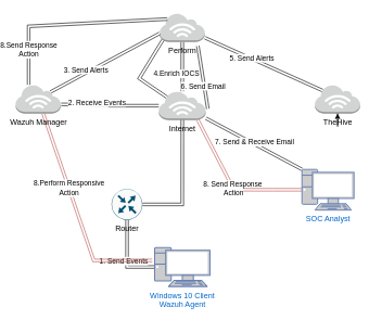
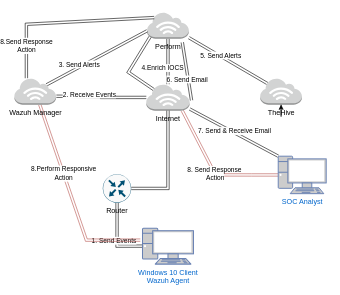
- <mxCell id="18" value="TheHive" style="outlineConnect=0;dashed=0;verticalLabelPosition=bottom;verticalAlign=top;align=center;html=1;shape=mxgraph.aws3.internet_3;fillColor=#D2D3D3;gradientColor=none;" vertex="1" parent="1"><mxGeometry x="480" y="130" width="69.5" height="44" as="geometry" /></mxCell>
+ <mxCell id="18" value="TheHive" style="outlineConnect=0;dashed=0;verticalLabelPosition=bottom;verticalAlign=top;align=center;html=1;shape=mxgraph.aws3.internet_3;fillColor=#D2D3D3;gradientColor=none;" vertex="1" parent="1"><mxGeometry x="430" y="130" width="69.5" height="44" as="geometry" /></mxCell>
